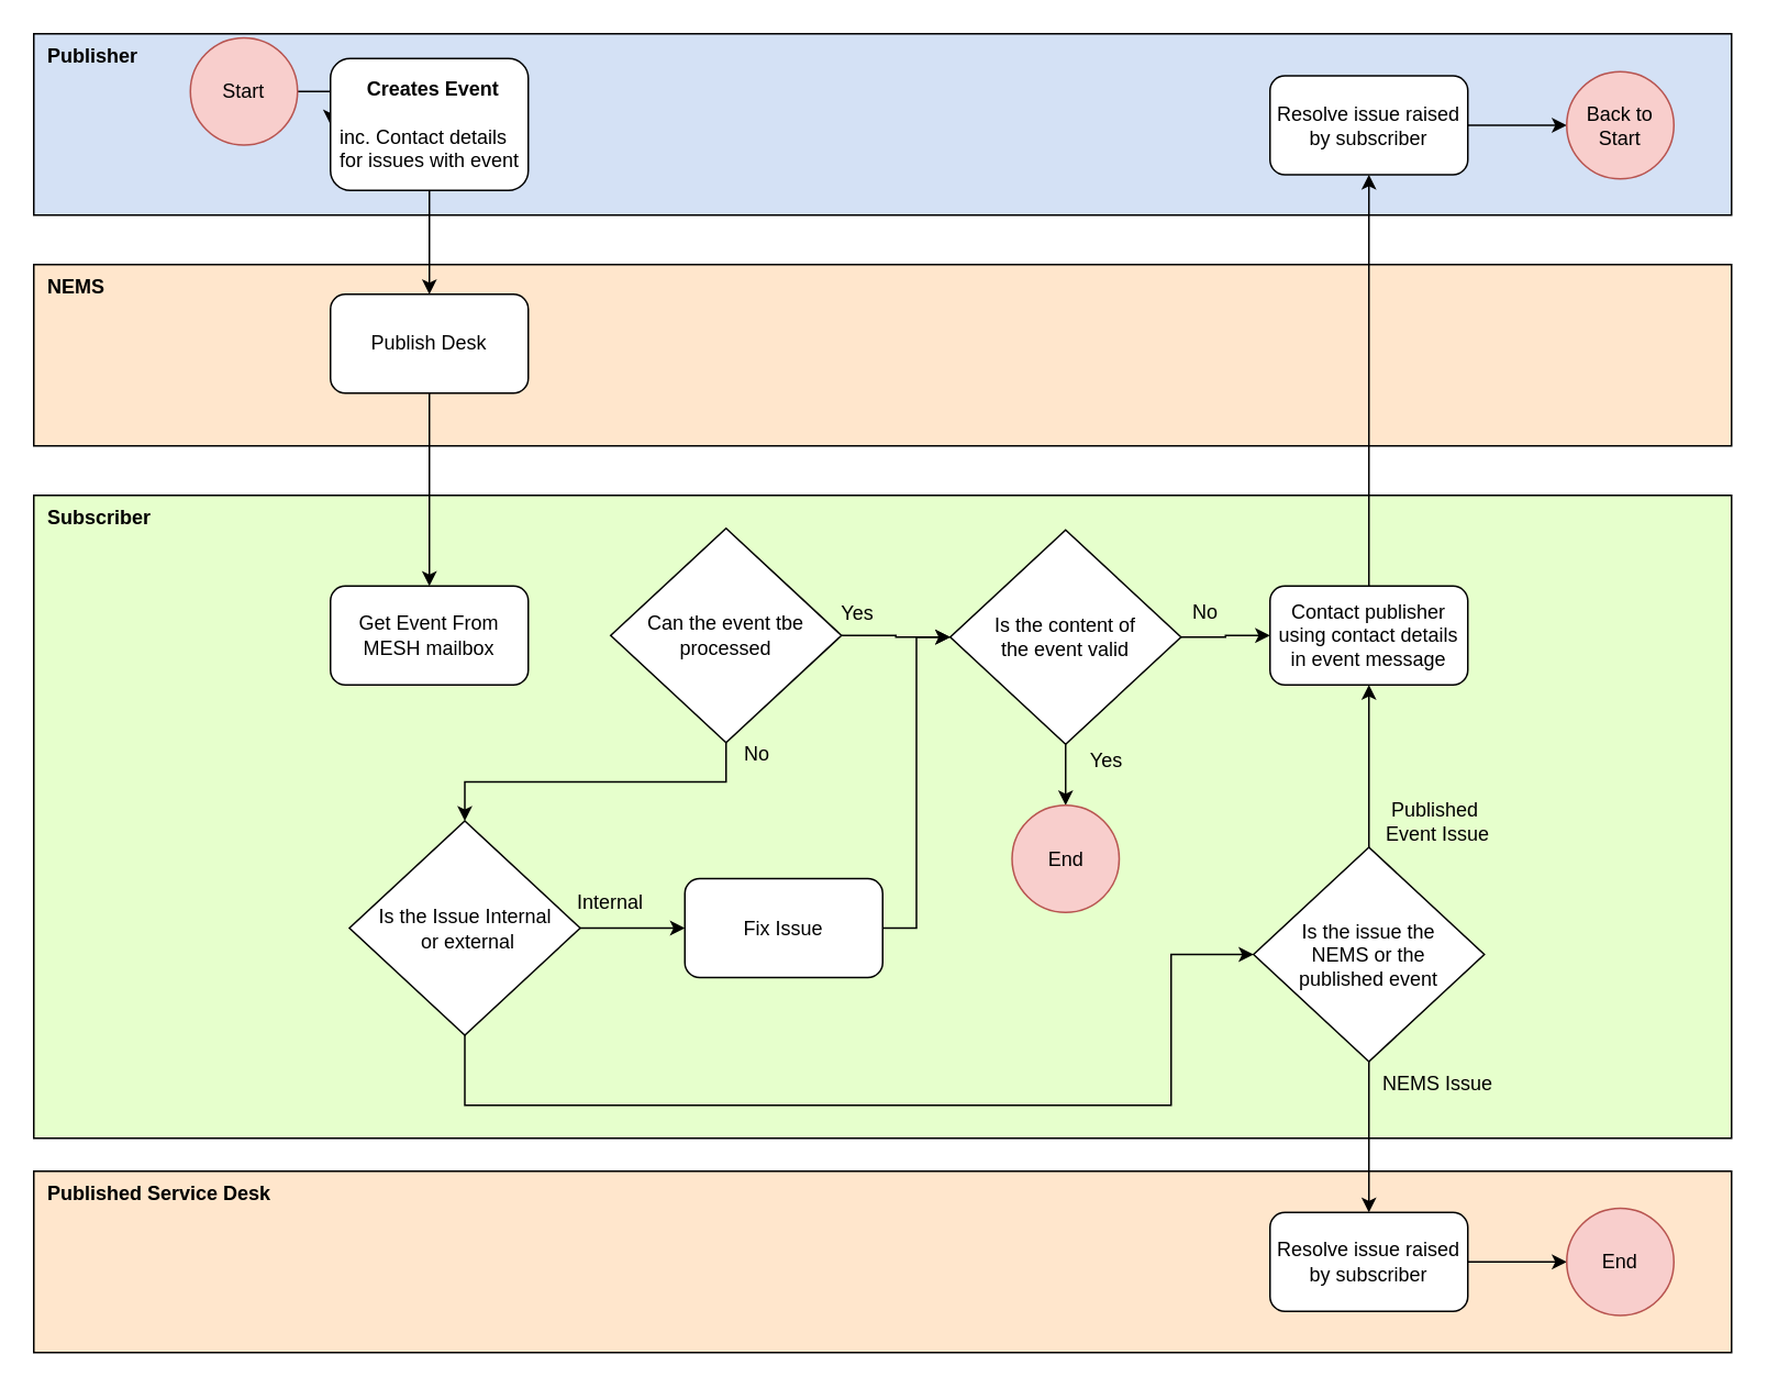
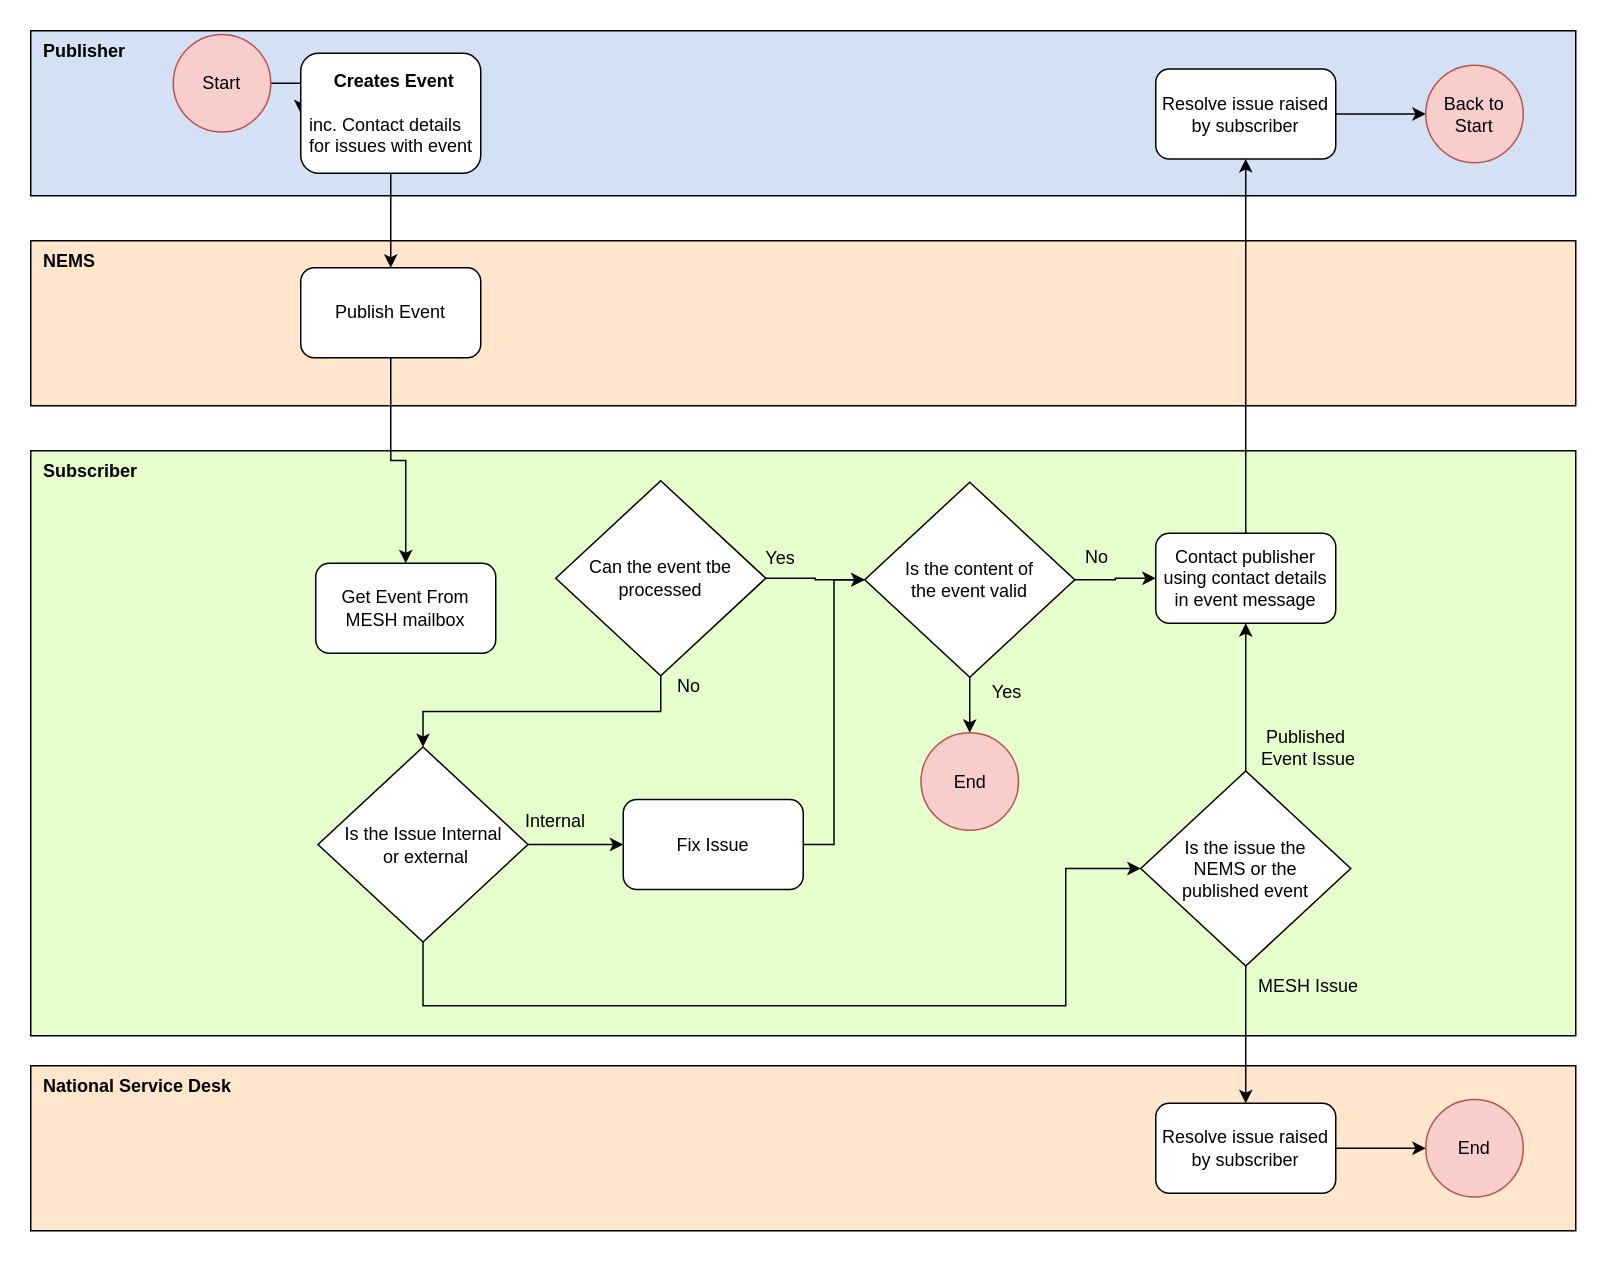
- <mxCell id="11" value="Publish Desk" style="rounded=1;whiteSpace=wrap;html=1;align=center;" parent="1" vertex="1"><mxGeometry x="200" y="178" width="120" height="60" as="geometry" /></mxCell>
+ <mxCell id="11" value="Publish Event" style="rounded=1;whiteSpace=wrap;html=1;align=center;" parent="1" vertex="1"><mxGeometry x="200" y="178" width="120" height="60" as="geometry" /></mxCell>
- <mxCell id="12" value="Get Event From MESH mailbox" style="rounded=1;whiteSpace=wrap;html=1;labelBackgroundColor=none;align=center;" parent="1" vertex="1"><mxGeometry x="200" y="355" width="120" height="60" as="geometry" /></mxCell>
+ <mxCell id="12" value="Get Event From MESH mailbox" style="rounded=1;whiteSpace=wrap;html=1;labelBackgroundColor=none;align=center;" parent="1" vertex="1"><mxGeometry x="210" y="375" width="120" height="60" as="geometry" /></mxCell>
- <mxCell id="37" value="NEMS Issue" style="text;html=1;strokeColor=none;fillColor=none;align=center;verticalAlign=middle;whiteSpace=wrap;rounded=0;labelBackgroundColor=none;" parent="1" vertex="1"><mxGeometry x="832" y="647" width="80" height="20" as="geometry" /></mxCell>
+ <mxCell id="37" value="MESH Issue" style="text;html=1;strokeColor=none;fillColor=none;align=center;verticalAlign=middle;whiteSpace=wrap;rounded=0;labelBackgroundColor=none;" parent="1" vertex="1"><mxGeometry x="832" y="647" width="80" height="20" as="geometry" /></mxCell>
- <mxCell id="5" value="&lt;div style=&quot;text-align: left&quot;&gt;&lt;span&gt;&amp;nbsp; Published Service Desk&lt;/span&gt;&lt;/div&gt;" style="rounded=0;whiteSpace=wrap;html=1;verticalAlign=top;align=left;fillColor=#FFE6CC;fontStyle=1" parent="1" vertex="1"><mxGeometry x="20" y="710" width="1030" height="110" as="geometry" /></mxCell>
+ <mxCell id="5" value="&lt;div style=&quot;text-align: left&quot;&gt;&lt;span&gt;&amp;nbsp; National Service Desk&lt;/span&gt;&lt;/div&gt;" style="rounded=0;whiteSpace=wrap;html=1;verticalAlign=top;align=left;fillColor=#FFE6CC;fontStyle=1" parent="1" vertex="1"><mxGeometry x="20" y="710" width="1030" height="110" as="geometry" /></mxCell>
